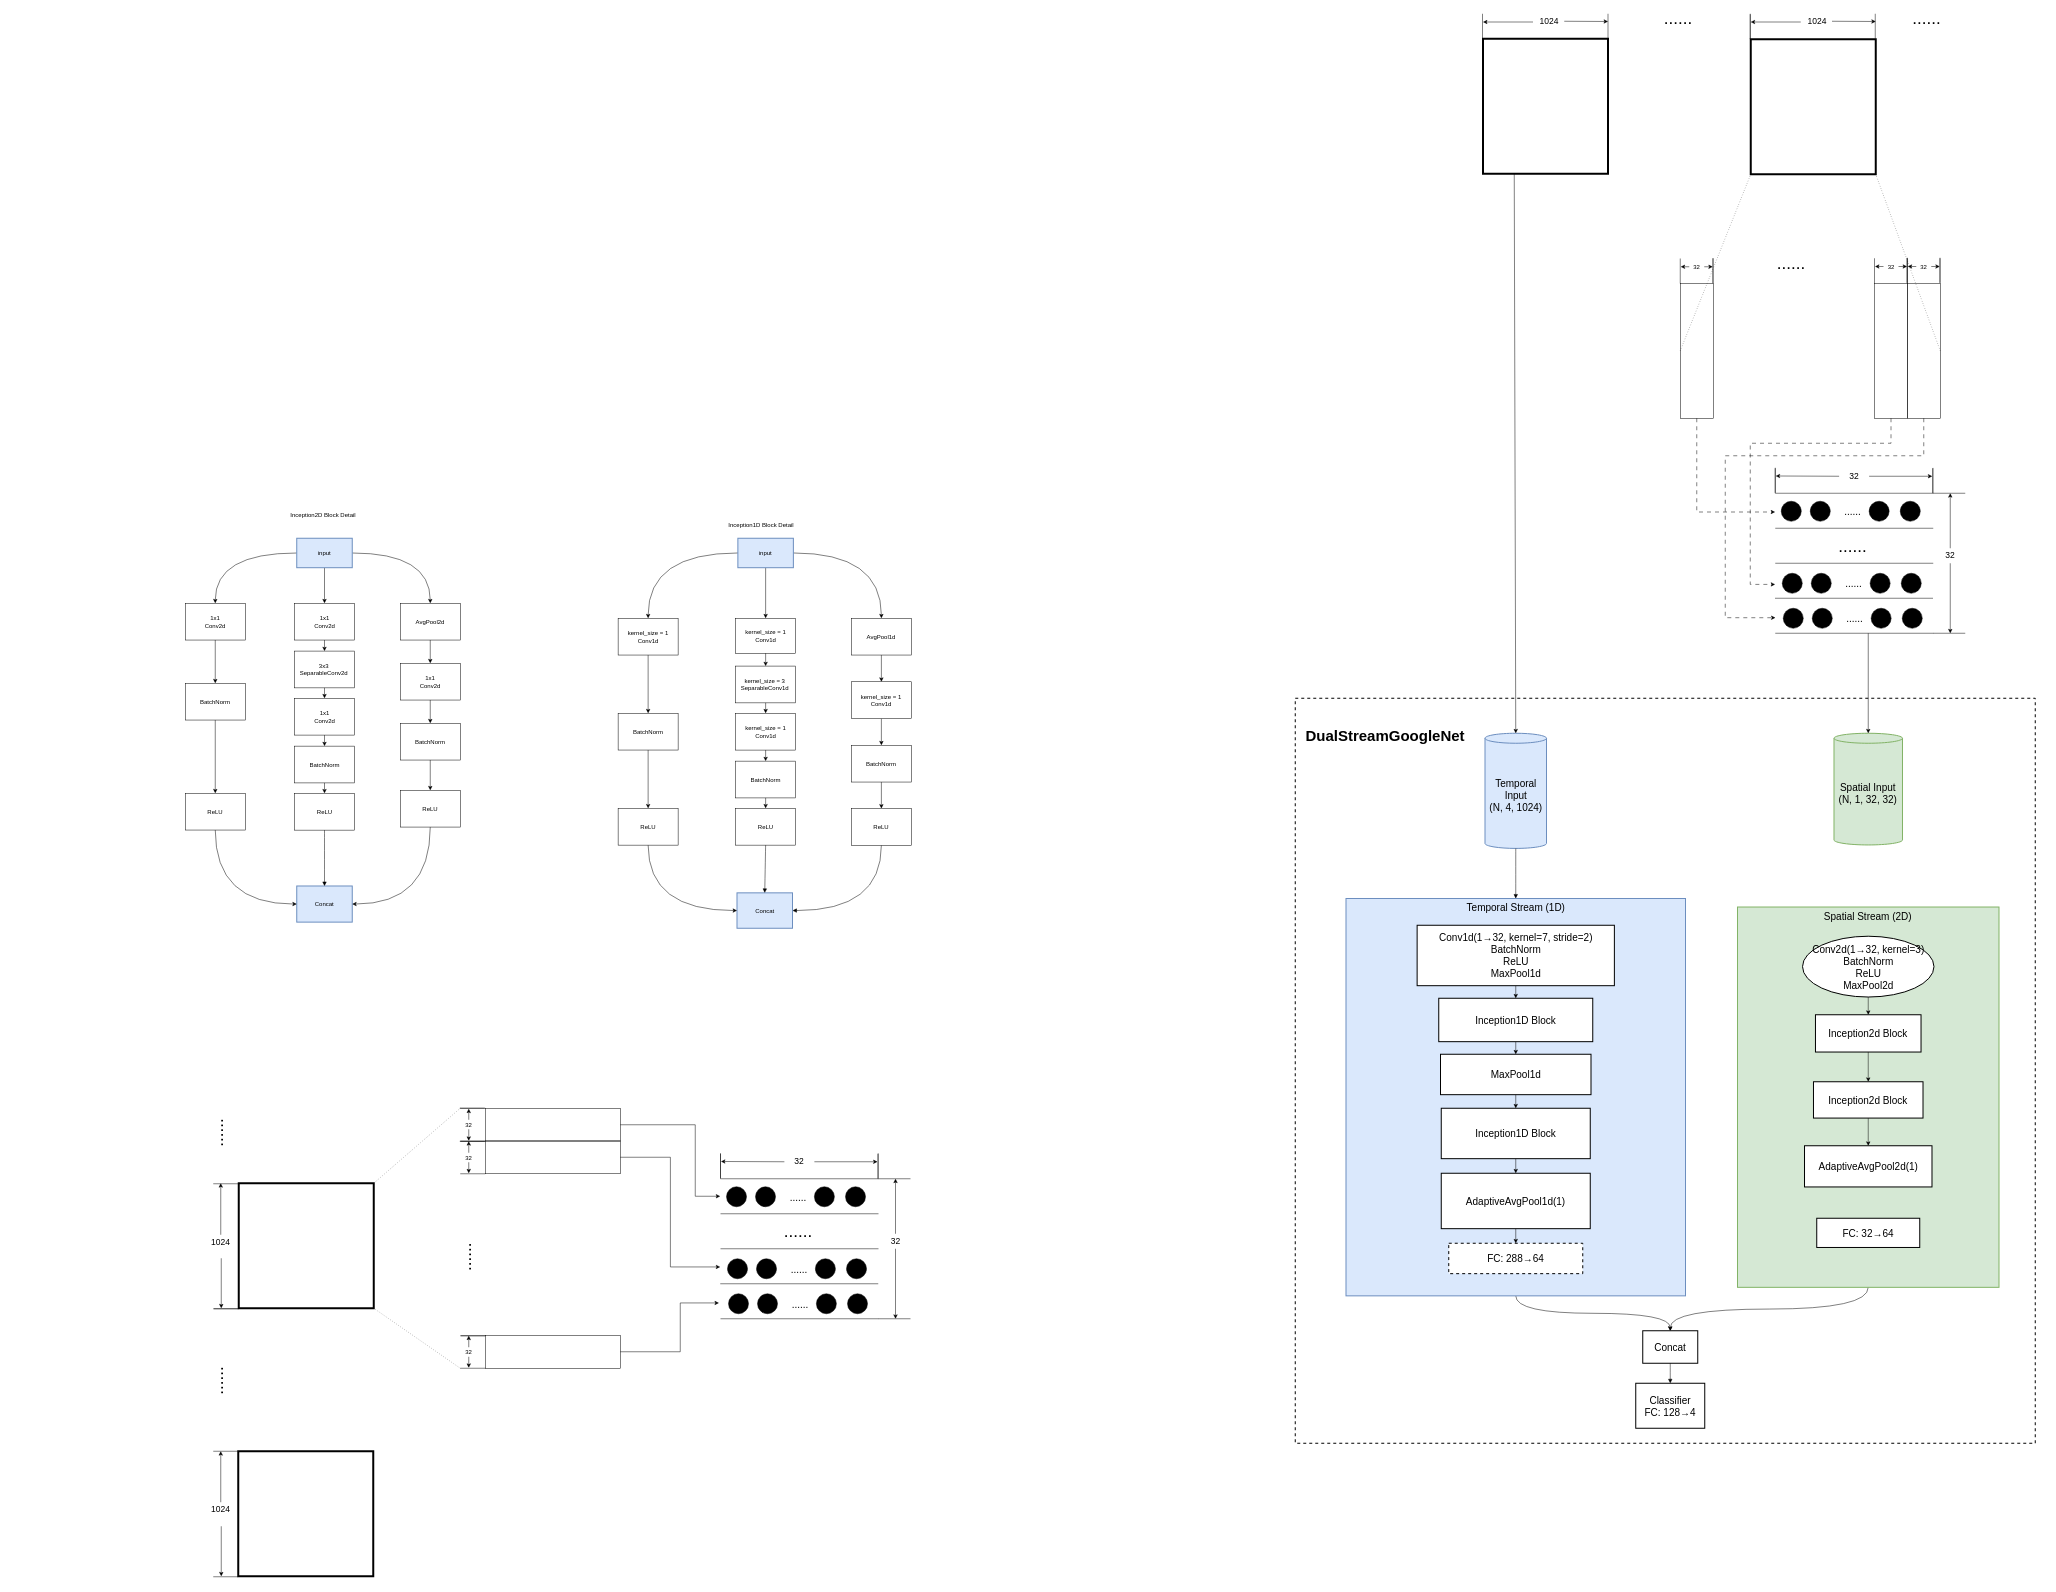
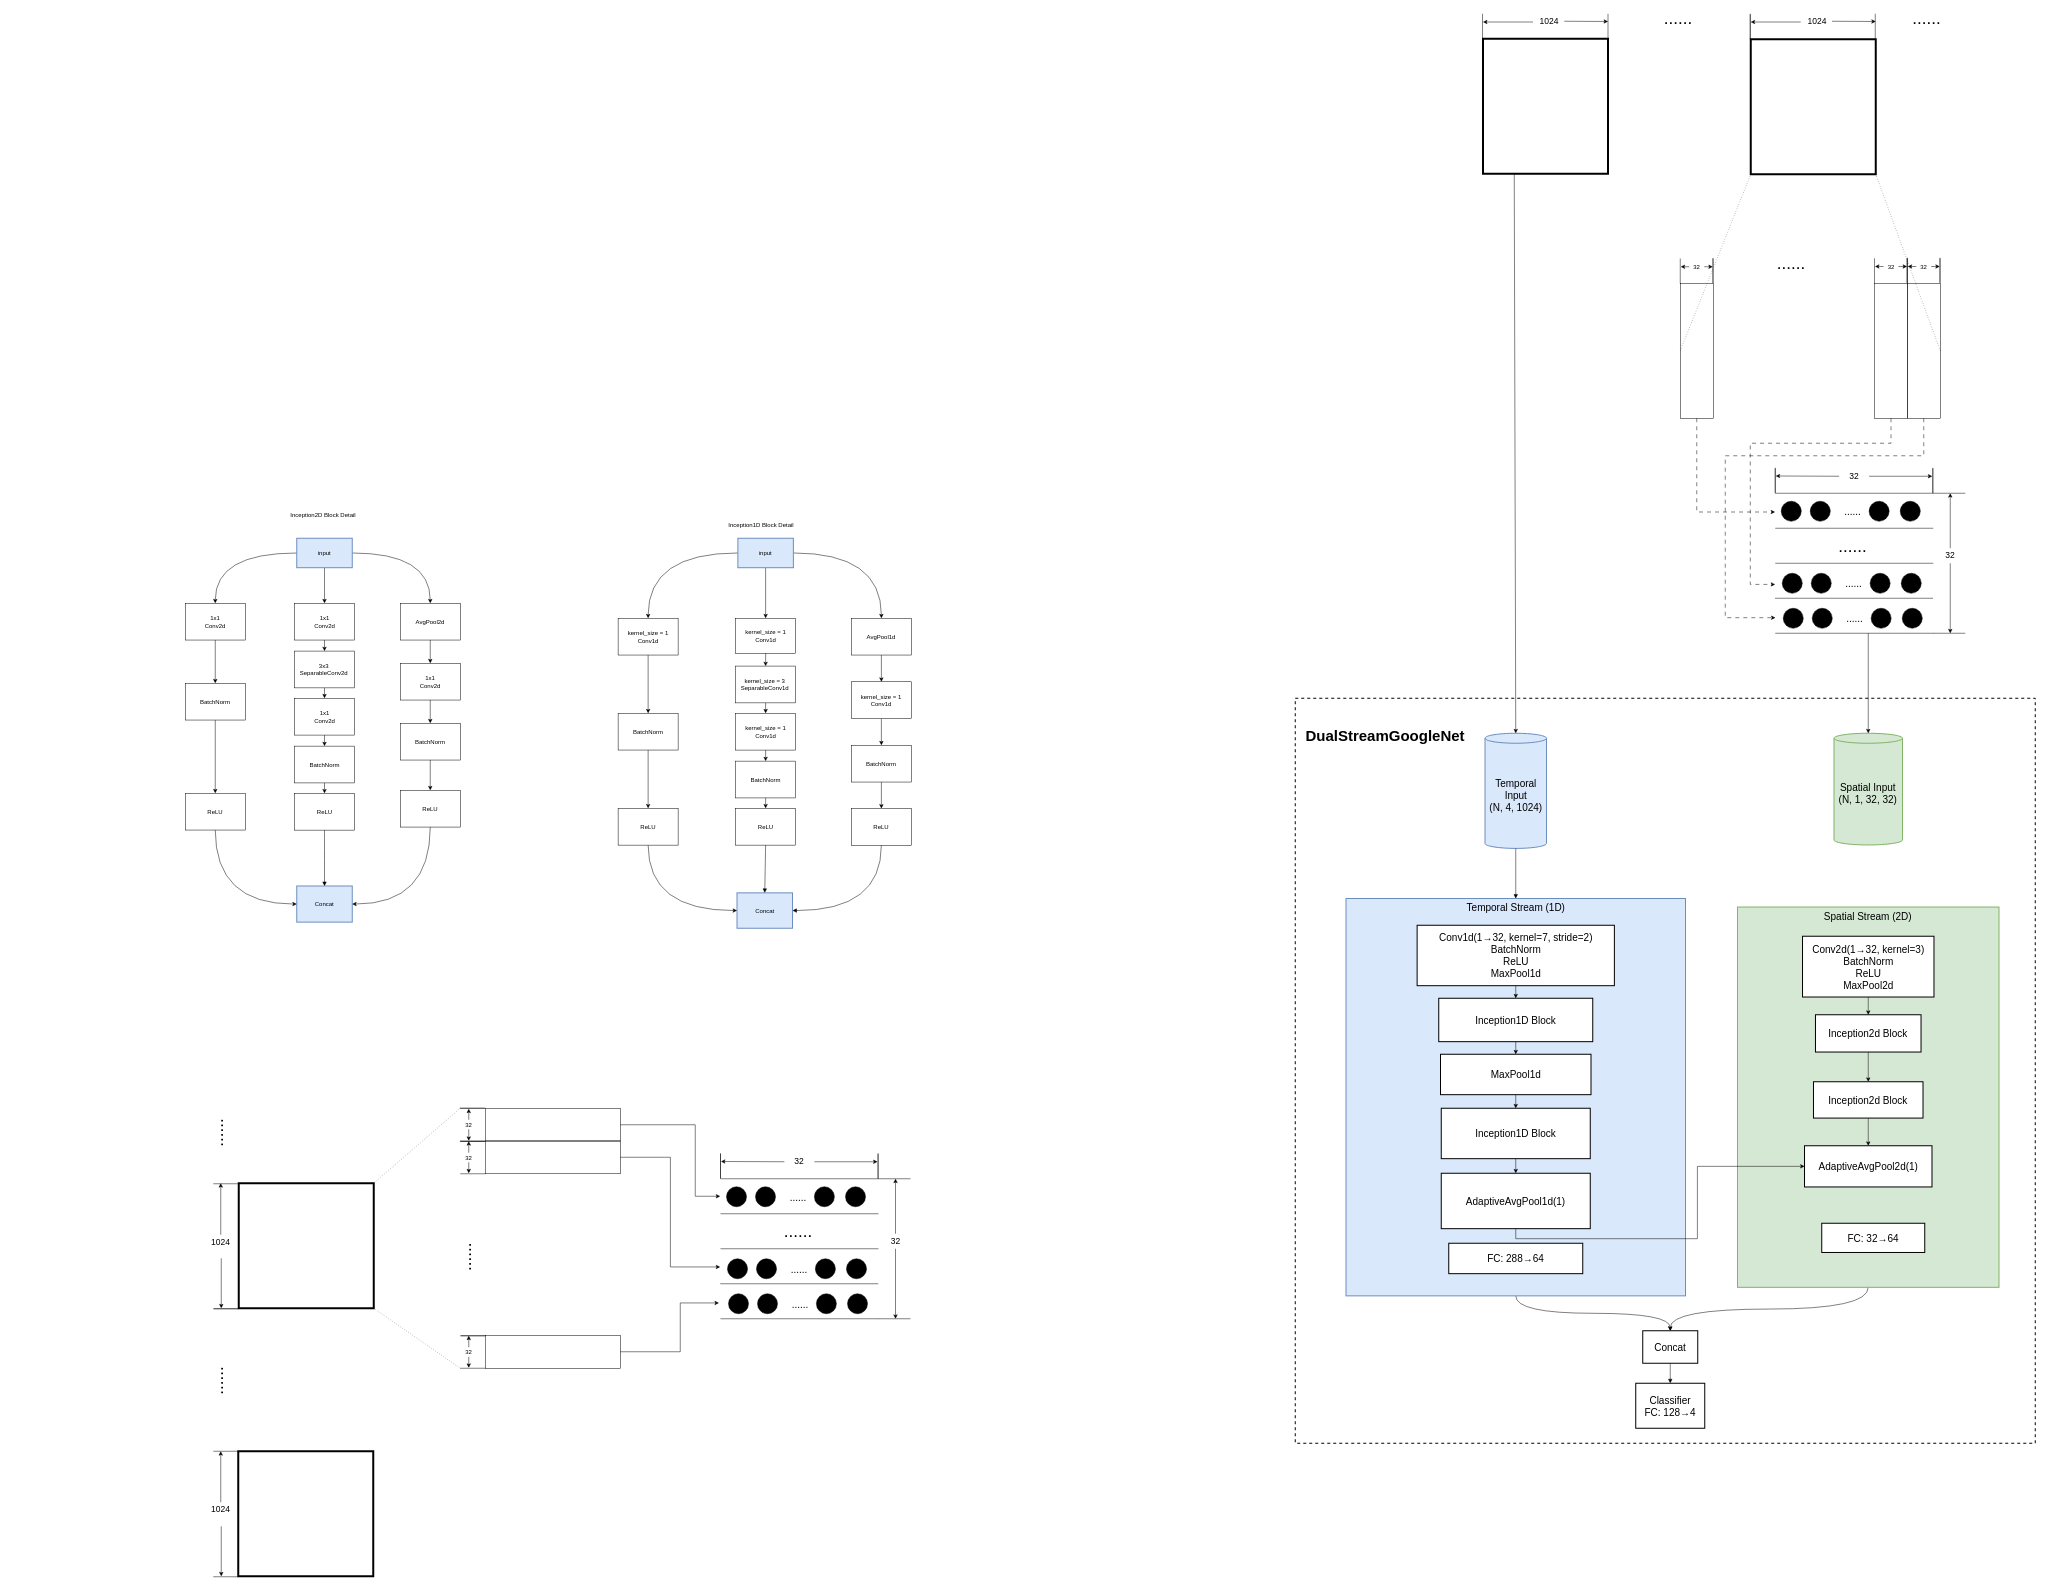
- <mxCell id="13" value="Conv2d(1→32, kernel=3)&#10;            BatchNorm&#10;            ReLU&#10;            MaxPool2d" style="ellipse;whiteSpace=wrap;strokeWidth=2;fontSize=20;" parent="11" vertex="1"><mxGeometry x="130.05" y="58.43" width="262.9" height="121.57" as="geometry" /></mxCell>
+ <mxCell id="13" value="Conv2d(1→32, kernel=3)&#10;            BatchNorm&#10;            ReLU&#10;            MaxPool2d" style="whiteSpace=wrap;strokeWidth=2;fontSize=20;" parent="11" vertex="1"><mxGeometry x="130.05" y="58.43" width="262.9" height="121.57" as="geometry" /></mxCell>
- <mxCell id="19" value="FC: 32→64" style="whiteSpace=wrap;strokeWidth=2;fontSize=20;" parent="11" vertex="1"><mxGeometry x="158.5" y="622.462" width="206" height="58.435" as="geometry" /></mxCell>
+ <mxCell id="19" value="FC: 32→64" style="whiteSpace=wrap;strokeWidth=2;fontSize=20;" parent="11" vertex="1"><mxGeometry x="168.5" y="632.462" width="206" height="58.435" as="geometry" /></mxCell>
- <mxCell id="31" style="edgeStyle=orthogonalEdgeStyle;rounded=0;orthogonalLoop=1;jettySize=auto;html=1;exitX=0.5;exitY=1;exitDx=0;exitDy=0;entryX=0.5;entryY=0;entryDx=0;entryDy=0;" parent="24" source="32" target="35" edge="1"><mxGeometry relative="1" as="geometry" /></mxCell>
+ <mxCell id="31" style="edgeStyle=orthogonalEdgeStyle;rounded=0;orthogonalLoop=1;jettySize=auto;html=1;exitX=0.5;exitY=1;exitDx=0;exitDy=0;" parent="24" source="32" target="18" edge="1"><mxGeometry relative="1" as="geometry" /></mxCell>
- <mxCell id="35" value="FC: 288→64" style="whiteSpace=wrap;strokeWidth=2;fontSize=20;dashed=1;" parent="24" vertex="1"><mxGeometry x="205.5" y="689.51" width="268" height="60.84" as="geometry" /></mxCell>
+ <mxCell id="35" value="FC: 288→64" style="whiteSpace=wrap;strokeWidth=2;fontSize=20;" parent="24" vertex="1"><mxGeometry x="205.5" y="689.51" width="268" height="60.84" as="geometry" /></mxCell>
